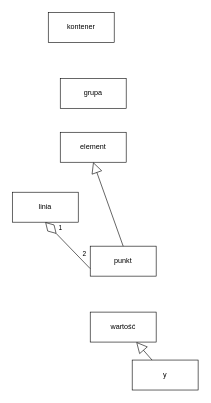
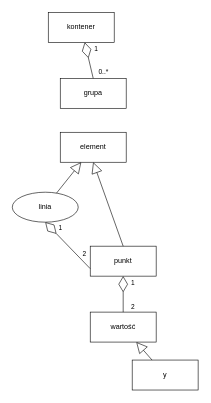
+ <mxCell id="7" value="" style="endArrow=diamondThin;endFill=0;endSize=24;html=1;rounded=0;exitX=0.5;exitY=0;exitDx=0;exitDy=0;" edge="1" parent="1" source="3" target="2"><mxGeometry width="160" relative="1" as="geometry"><mxPoint x="60" y="280" as="sourcePoint" /><mxPoint x="220" y="280" as="targetPoint" /></mxGeometry></mxCell>
+ <mxCell id="8" value="0..*" style="edgeLabel;html=1;align=center;verticalAlign=middle;resizable=0;points=[];" vertex="1" connectable="0" parent="7"><mxGeometry x="0.267" y="-2" relative="1" as="geometry"><mxPoint x="23" y="28" as="offset" /></mxGeometry></mxCell>
+ <mxCell id="9" value="1" style="edgeLabel;html=1;align=center;verticalAlign=middle;resizable=0;points=[];" vertex="1" connectable="0" parent="7"><mxGeometry x="0.502" relative="1" as="geometry"><mxPoint x="15" y="-5" as="offset" /></mxGeometry></mxCell>
+ <mxCell id="11" value="" style="endArrow=block;endSize=16;endFill=0;html=1;rounded=0;" edge="1" parent="1" source="5" target="4"><mxGeometry width="160" relative="1" as="geometry"><mxPoint x="6" y="599" as="sourcePoint" /><mxPoint x="76" y="505" as="targetPoint" /></mxGeometry></mxCell>
- <mxCell id="5" value="linia" style="html=1;whiteSpace=wrap;" vertex="1" parent="1"><mxGeometry x="20" y="320" width="110" height="50" as="geometry" /></mxCell>
+ <mxCell id="5" value="linia" style="ellipse;html=1;whiteSpace=wrap;" vertex="1" parent="1"><mxGeometry x="20" y="320" width="110" height="50" as="geometry" /></mxCell>
+ <mxCell id="14" value="" style="endArrow=diamondThin;endFill=0;endSize=24;html=1;rounded=0;exitX=0.5;exitY=0;exitDx=0;exitDy=0;" edge="1" parent="1" source="12" target="6"><mxGeometry width="160" relative="1" as="geometry"><mxPoint x="125" y="510" as="sourcePoint" /><mxPoint x="285" y="510" as="targetPoint" /></mxGeometry></mxCell>
+ <mxCell id="15" value="2" style="edgeLabel;html=1;align=center;verticalAlign=middle;resizable=0;points=[];" vertex="1" connectable="0" parent="14"><mxGeometry x="0.33" y="-3" relative="1" as="geometry"><mxPoint x="12" y="30" as="offset" /></mxGeometry></mxCell>
+ <mxCell id="16" value="1" style="edgeLabel;html=1;align=center;verticalAlign=middle;resizable=0;points=[];" vertex="1" connectable="0" parent="14"><mxGeometry x="0.146" y="-4" relative="1" as="geometry"><mxPoint x="11" y="-16" as="offset" /></mxGeometry></mxCell>
